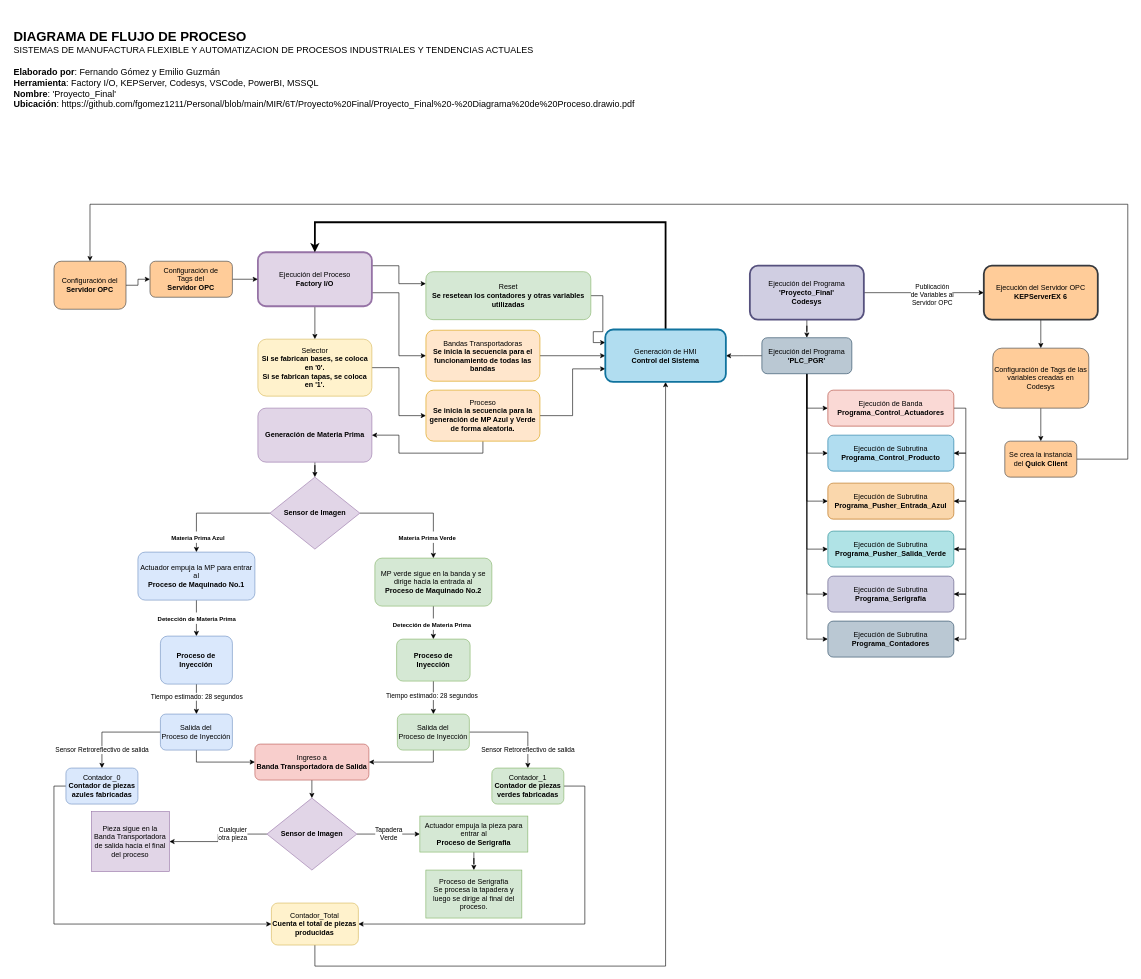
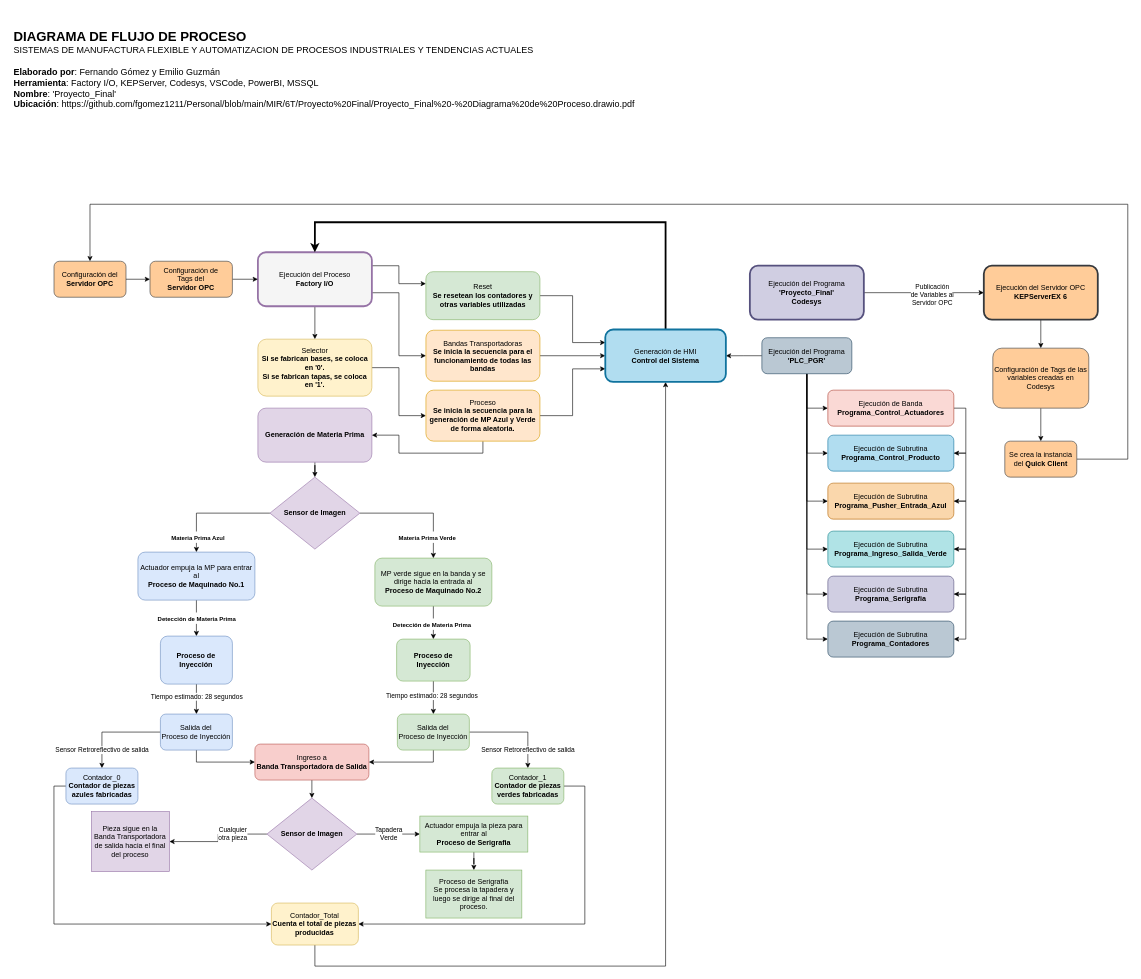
- <mxCell id="14" value="Ejecución del Proceso&lt;br&gt;&lt;b&gt;Factory I/O&lt;/b&gt;" style="whiteSpace=wrap;html=1;rounded=1;glass=0;strokeWidth=3;shadow=0;fillColor=#e1d5e7;strokeColor=#9673a6;" parent="1" vertex="1"><mxGeometry x="428.89" y="420" width="190" height="90" as="geometry" /></mxCell>
+ <mxCell id="14" value="Ejecución del Proceso&lt;br&gt;&lt;b&gt;Factory I/O&lt;/b&gt;" style="whiteSpace=wrap;html=1;rounded=1;glass=0;strokeWidth=3;shadow=0;fillColor=#f5f5f5;strokeColor=#9673a6;" parent="1" vertex="1"><mxGeometry x="428.89" y="420" width="190" height="90" as="geometry" /></mxCell>
- <mxCell id="94" value="Configuración del &lt;b&gt;Servidor OPC&lt;/b&gt;" style="whiteSpace=wrap;html=1;fillColor=#ffcc99;strokeColor=#36393d;rounded=1;glass=0;strokeWidth=1;shadow=0;" vertex="1" parent="1"><mxGeometry x="89" y="435" width="120" height="80" as="geometry" /></mxCell>
+ <mxCell id="94" value="Configuración del &lt;b&gt;Servidor OPC&lt;/b&gt;" style="whiteSpace=wrap;html=1;fillColor=#ffcc99;strokeColor=#36393d;rounded=1;glass=0;strokeWidth=1;shadow=0;" vertex="1" parent="1"><mxGeometry x="89" y="435" width="120" height="60" as="geometry" /></mxCell>
- <mxCell id="3" value="Reset&lt;br&gt;&lt;b&gt;Se resetean los contadores y otras variables utilizadas&lt;/b&gt;" style="rounded=1;whiteSpace=wrap;html=1;fontSize=12;glass=0;strokeWidth=1;shadow=0;fillColor=#d5e8d4;strokeColor=#82b366;" parent="1" vertex="1"><mxGeometry x="708.89" y="452.39" width="275" height="80" as="geometry" /></mxCell>
+ <mxCell id="3" value="Reset&lt;br&gt;&lt;b&gt;Se resetean los contadores y otras variables utilizadas&lt;/b&gt;" style="rounded=1;whiteSpace=wrap;html=1;fontSize=12;glass=0;strokeWidth=1;shadow=0;fillColor=#d5e8d4;strokeColor=#82b366;" parent="1" vertex="1"><mxGeometry x="708.89" y="452.39" width="190.11" height="80" as="geometry" /></mxCell>
- <mxCell id="60" value="" style="edgeStyle=orthogonalEdgeStyle;rounded=0;orthogonalLoop=1;jettySize=auto;html=1;" edge="1" parent="1" source="63" target="73"><mxGeometry relative="1" as="geometry" /></mxCell>
- <mxCell id="81" value="Ejecución de Subrutina&lt;br&gt;&lt;b&gt;Programa_Pusher_Salida_Verde&lt;/b&gt;" style="whiteSpace=wrap;html=1;fillColor=#b0e3e6;strokeColor=#0e8088;rounded=1;glass=0;strokeWidth=1;shadow=0;" vertex="1" parent="1"><mxGeometry x="1379" y="884.89" width="210" height="60" as="geometry" /></mxCell>
+ <mxCell id="81" value="Ejecución de Subrutina&lt;br&gt;&lt;b&gt;Programa_Ingreso_Salida_Verde&lt;/b&gt;" style="whiteSpace=wrap;html=1;fillColor=#b0e3e6;strokeColor=#0e8088;rounded=1;glass=0;strokeWidth=1;shadow=0;" vertex="1" parent="1"><mxGeometry x="1379" y="884.89" width="210" height="60" as="geometry" /></mxCell>
